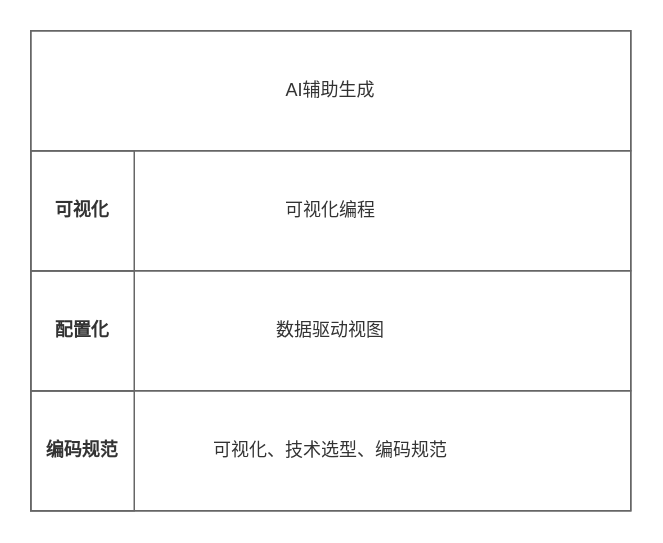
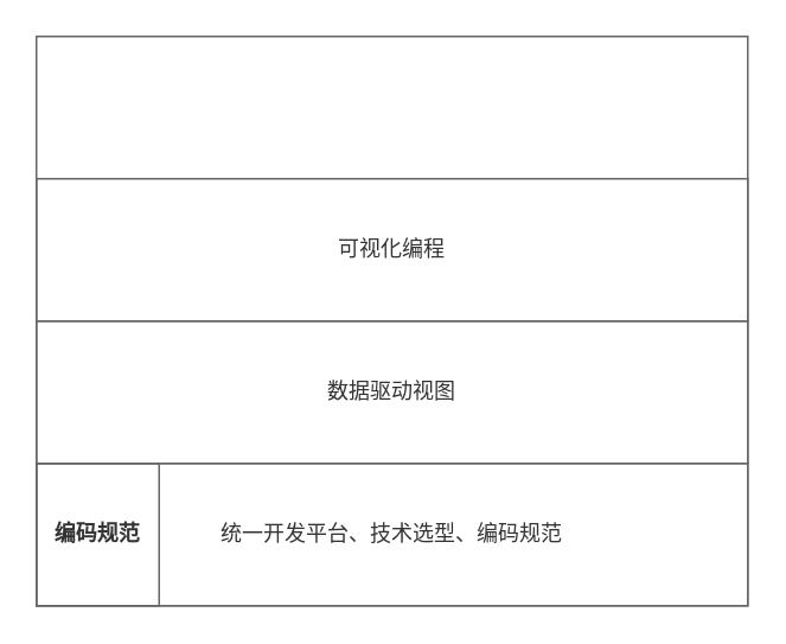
- <mxCell id="3" value="AI辅助生成" style="rounded=0;whiteSpace=wrap;html=1;strokeColor=#666666;fillColor=none;glass=0;shadow=0;textShadow=0;fontStyle=0;fontColor=#333333;" parent="1" vertex="1"><mxGeometry x="20" y="20" width="400" height="80" as="geometry" /></mxCell>
- <mxCell id="9" value="可视化" style="rounded=0;whiteSpace=wrap;html=1;strokeColor=#666666;fillColor=none;glass=0;shadow=0;textShadow=0;fontStyle=1;fontColor=#333333;" parent="1" vertex="1"><mxGeometry x="20" y="100" width="69" height="80" as="geometry" /></mxCell>
- <mxCell id="8" value="配置化" style="rounded=0;whiteSpace=wrap;html=1;strokeColor=#666666;fillColor=none;glass=0;shadow=0;textShadow=0;fontStyle=1;fontColor=#333333;" parent="1" vertex="1"><mxGeometry x="20" y="180" width="69" height="80" as="geometry" /></mxCell>
- <mxCell id="6" value="可视化、技术选型、编码规范" style="rounded=0;whiteSpace=wrap;html=1;strokeColor=#666666;fillColor=none;glass=0;shadow=0;textShadow=0;fontStyle=0;fontColor=#333333;" parent="1" vertex="1"><mxGeometry x="20" y="260" width="400" height="80" as="geometry" /></mxCell>
+ <mxCell id="6" value="统一开发平台、技术选型、编码规范" style="rounded=0;whiteSpace=wrap;html=1;strokeColor=#666666;fillColor=none;glass=0;shadow=0;textShadow=0;fontStyle=0;fontColor=#333333;" parent="1" vertex="1"><mxGeometry x="20" y="260" width="400" height="80" as="geometry" /></mxCell>
